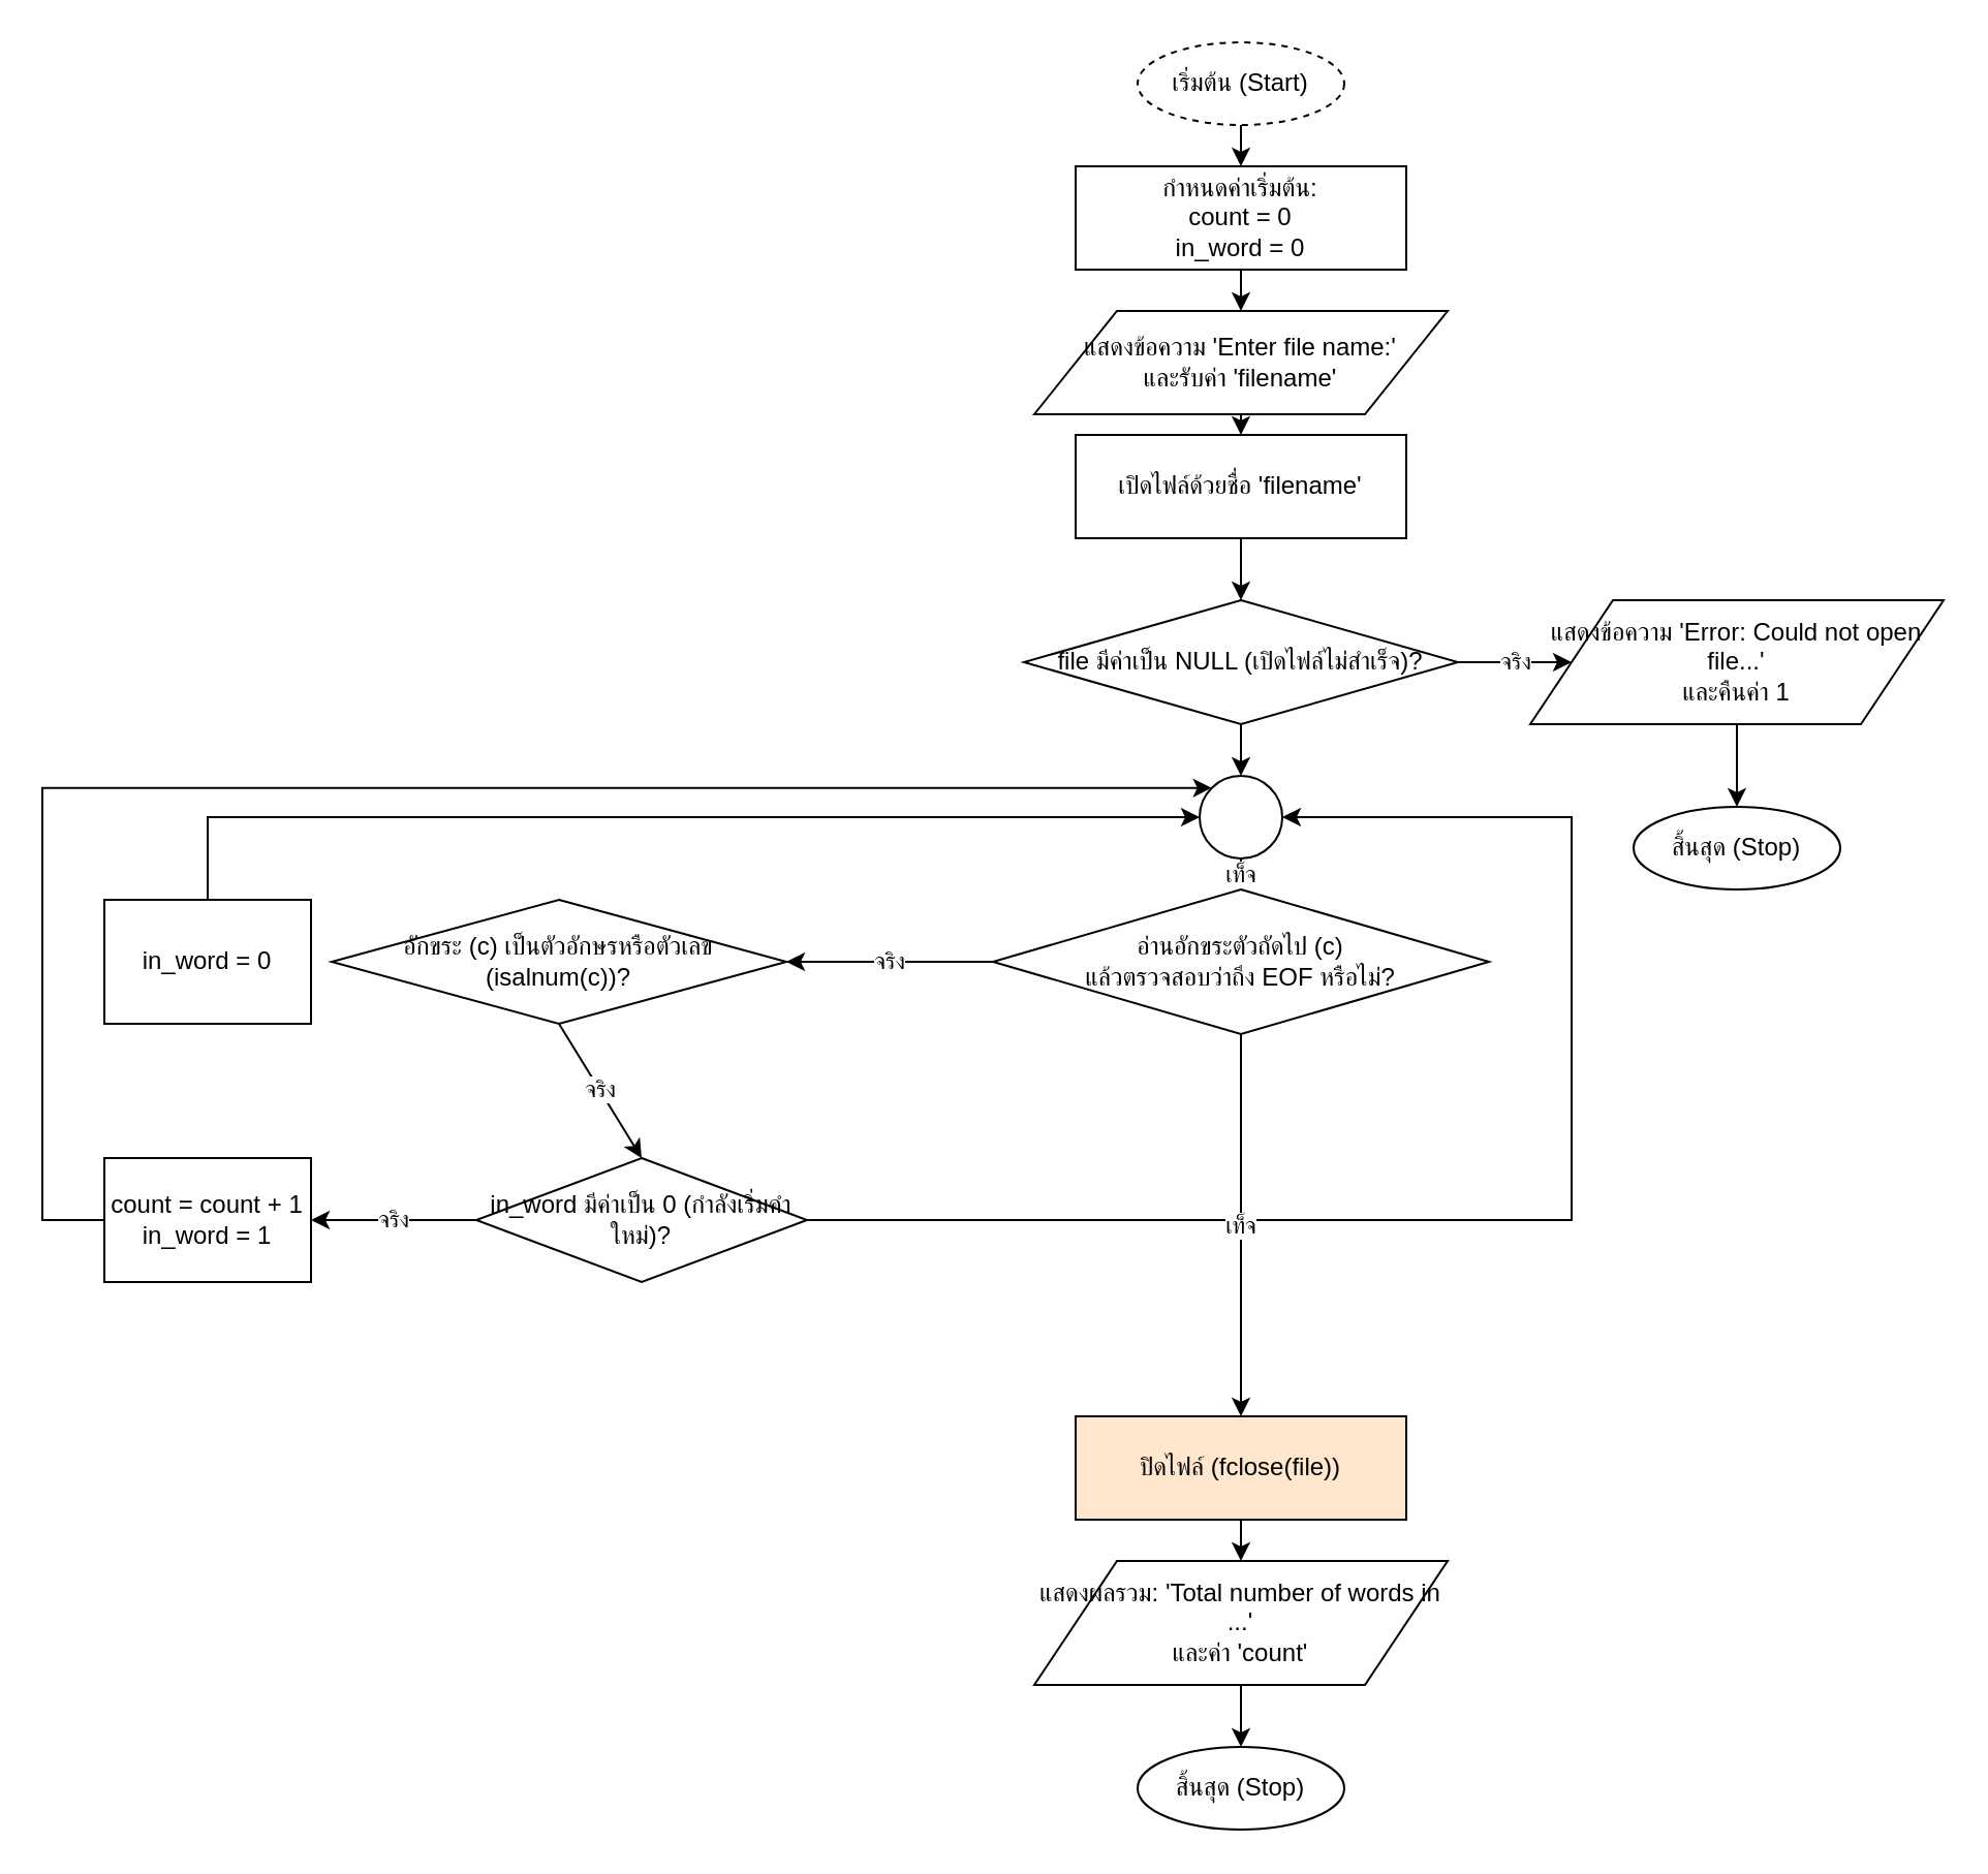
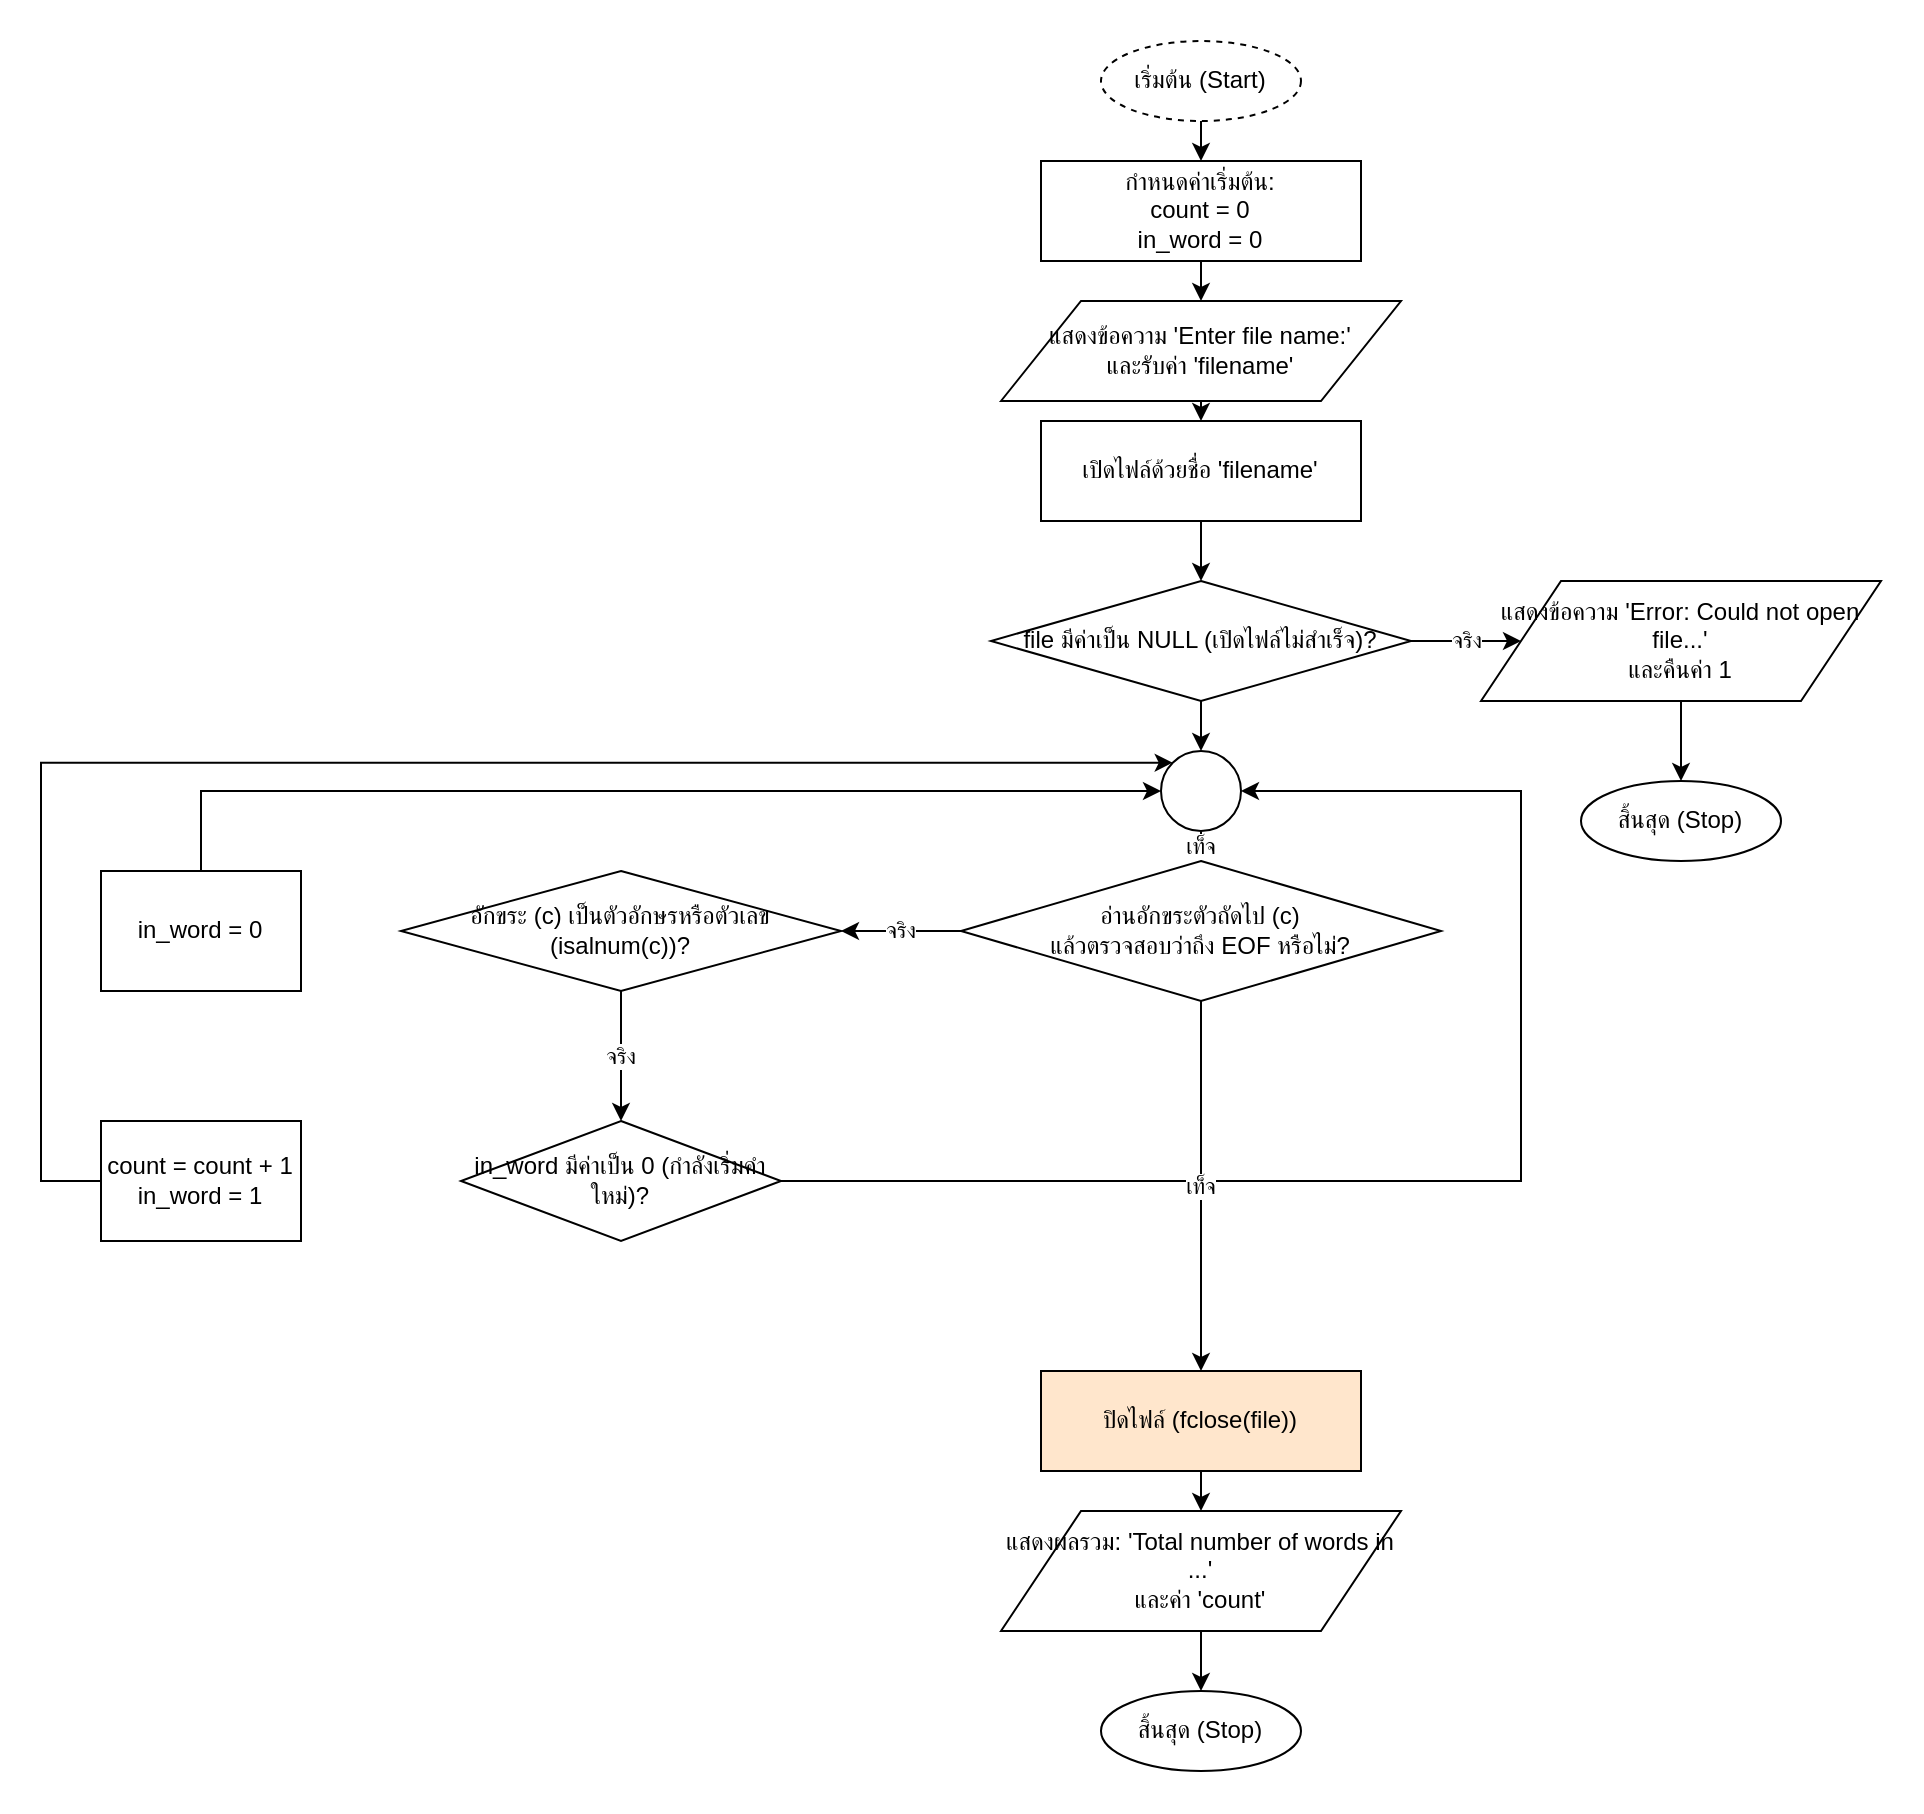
- <mxCell id="9" value="อักขระ (c) เป็นตัวอักษรหรือตัวเลข (isalnum(c))?" style="rhombus;whiteSpace=wrap;html=1;" vertex="1" parent="1"><mxGeometry x="160" y="435" width="220" height="60" as="geometry" /></mxCell>
+ <mxCell id="9" value="อักขระ (c) เป็นตัวอักษรหรือตัวเลข (isalnum(c))?" style="rhombus;whiteSpace=wrap;html=1;" vertex="1" parent="1"><mxGeometry x="200" y="435" width="220" height="60" as="geometry" /></mxCell>
- <mxCell id="29" value="จริง" style="endArrow=classic;html=1;exitX=0;exitY=0.5;exitDx=0;exitDy=0;entryX=1;entryY=0.5;entryDx=0;entryDy=0;" edge="1" parent="1" source="11" target="13"><mxGeometry width="50" height="50" relative="1" as="geometry"><mxPoint x="450" y="610" as="sourcePoint" /><mxPoint x="420" y="610" as="targetPoint" /></mxGeometry></mxCell>
